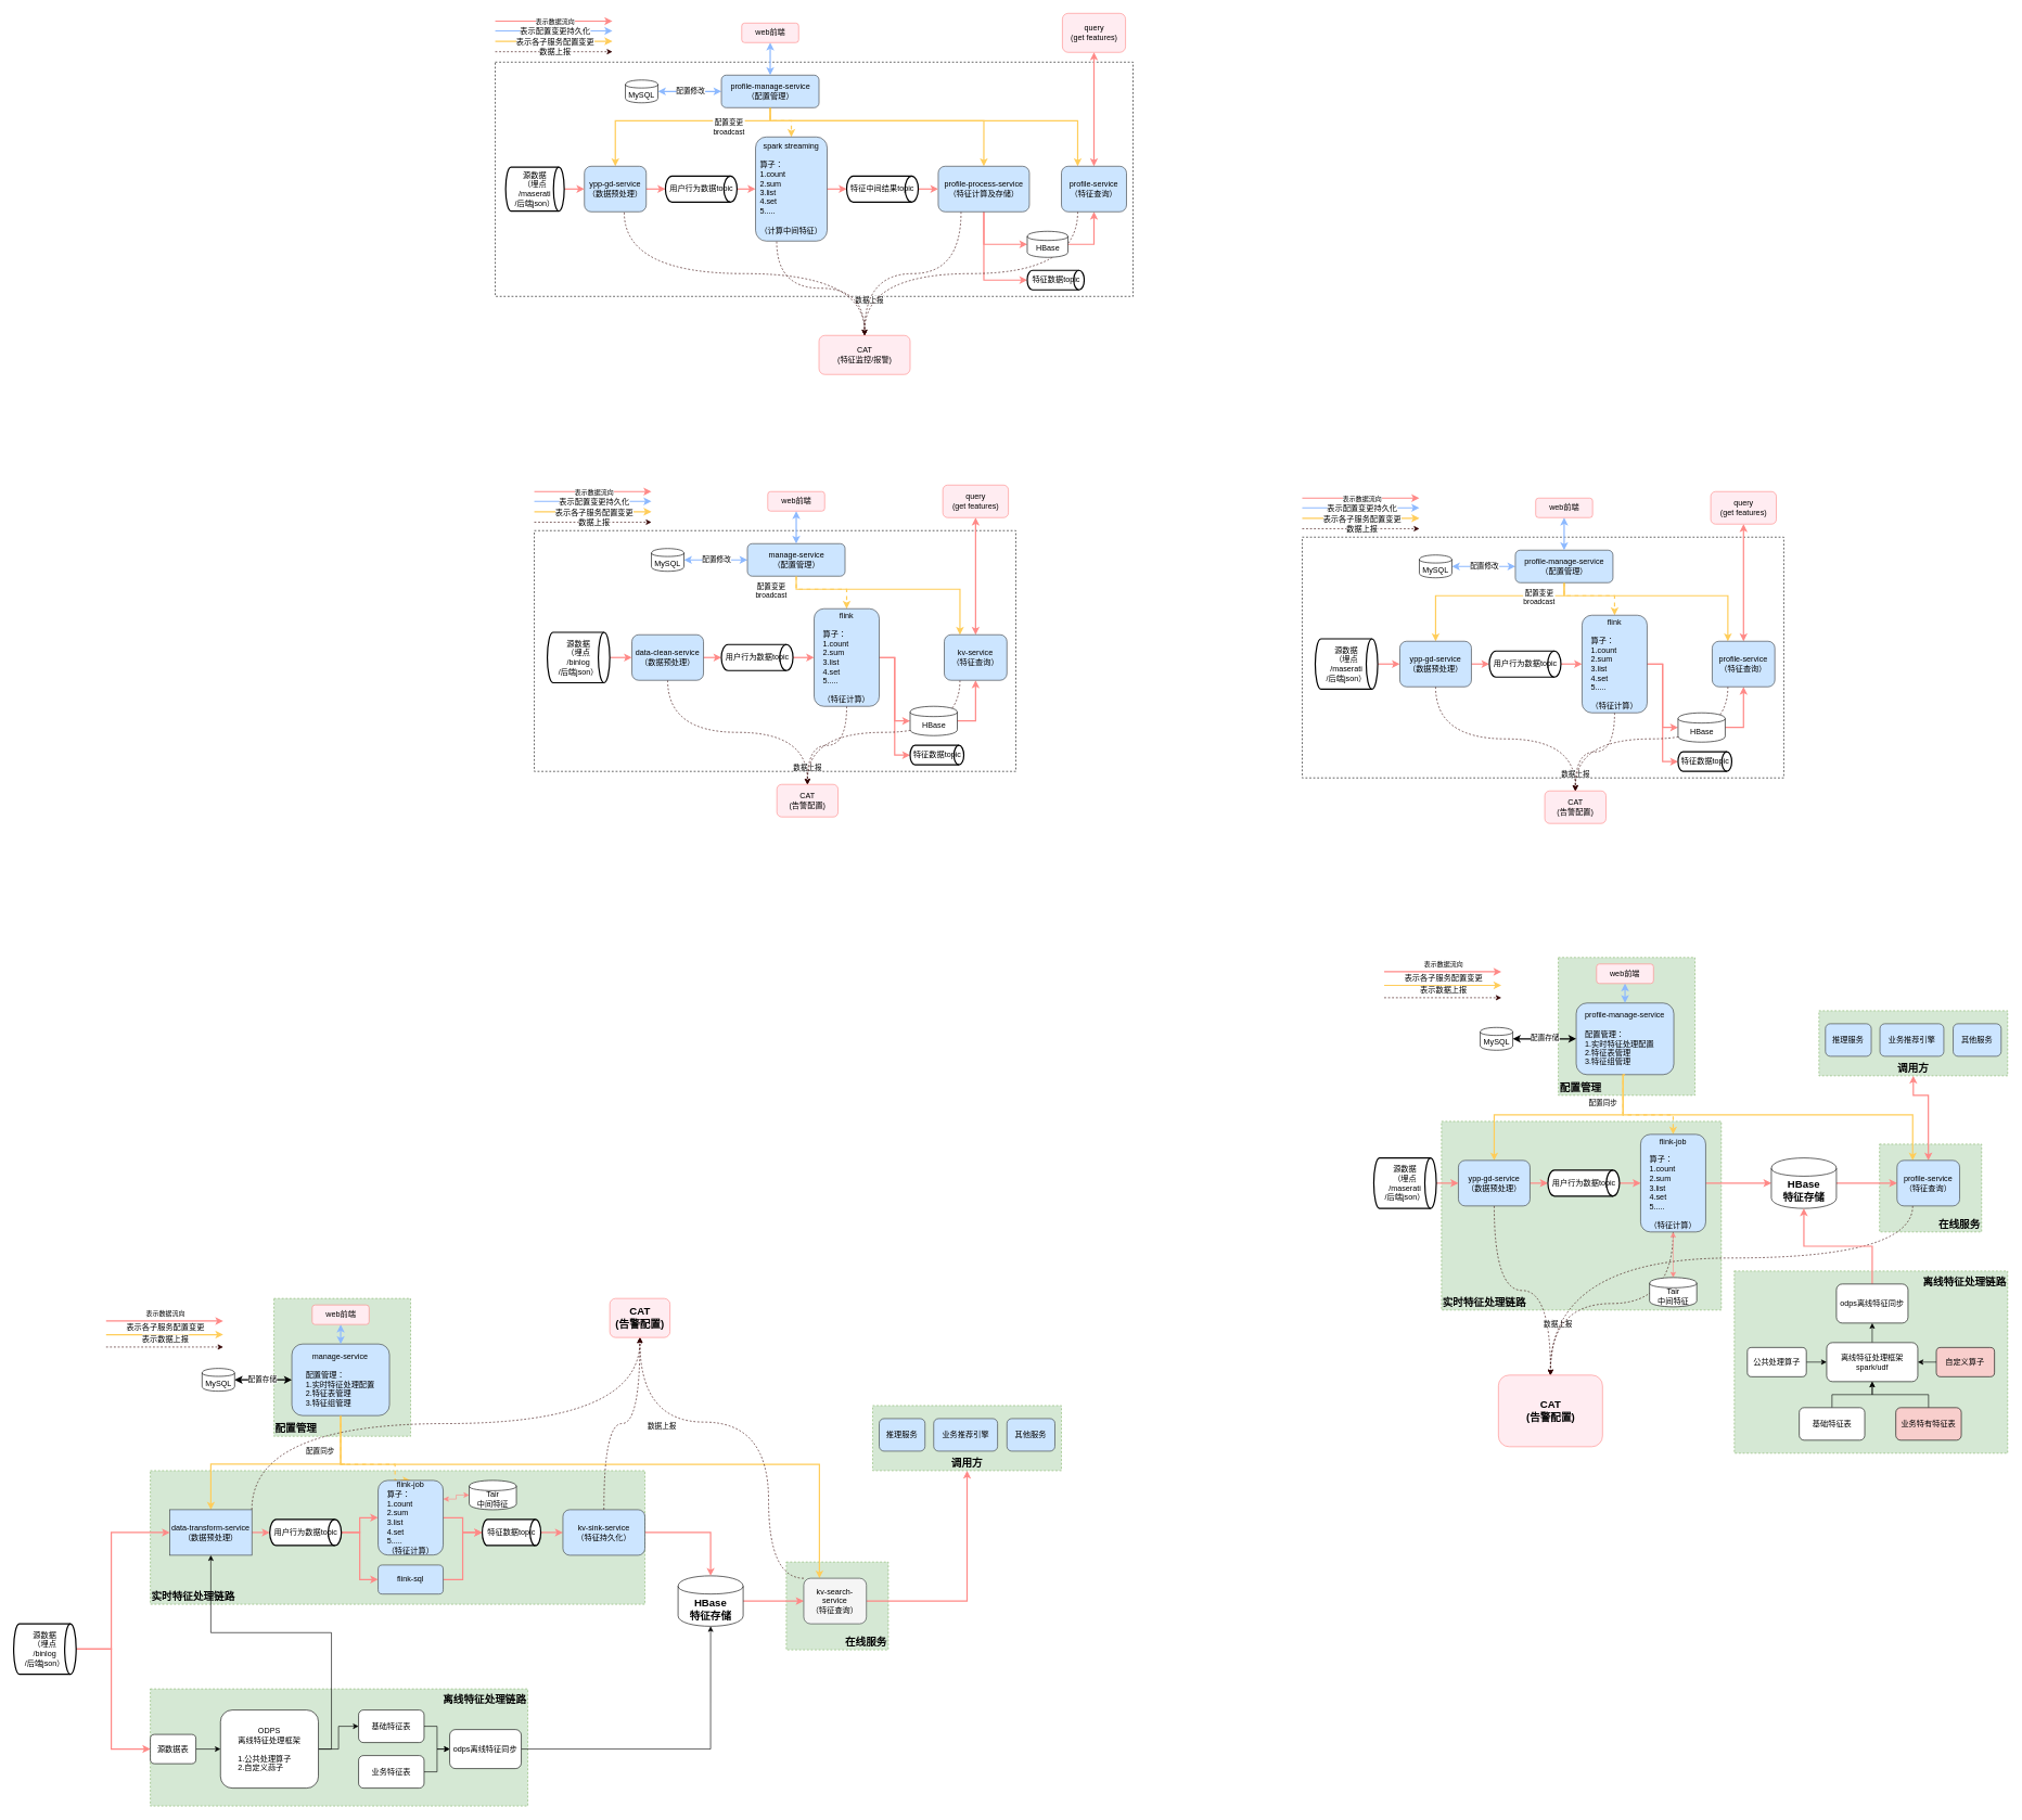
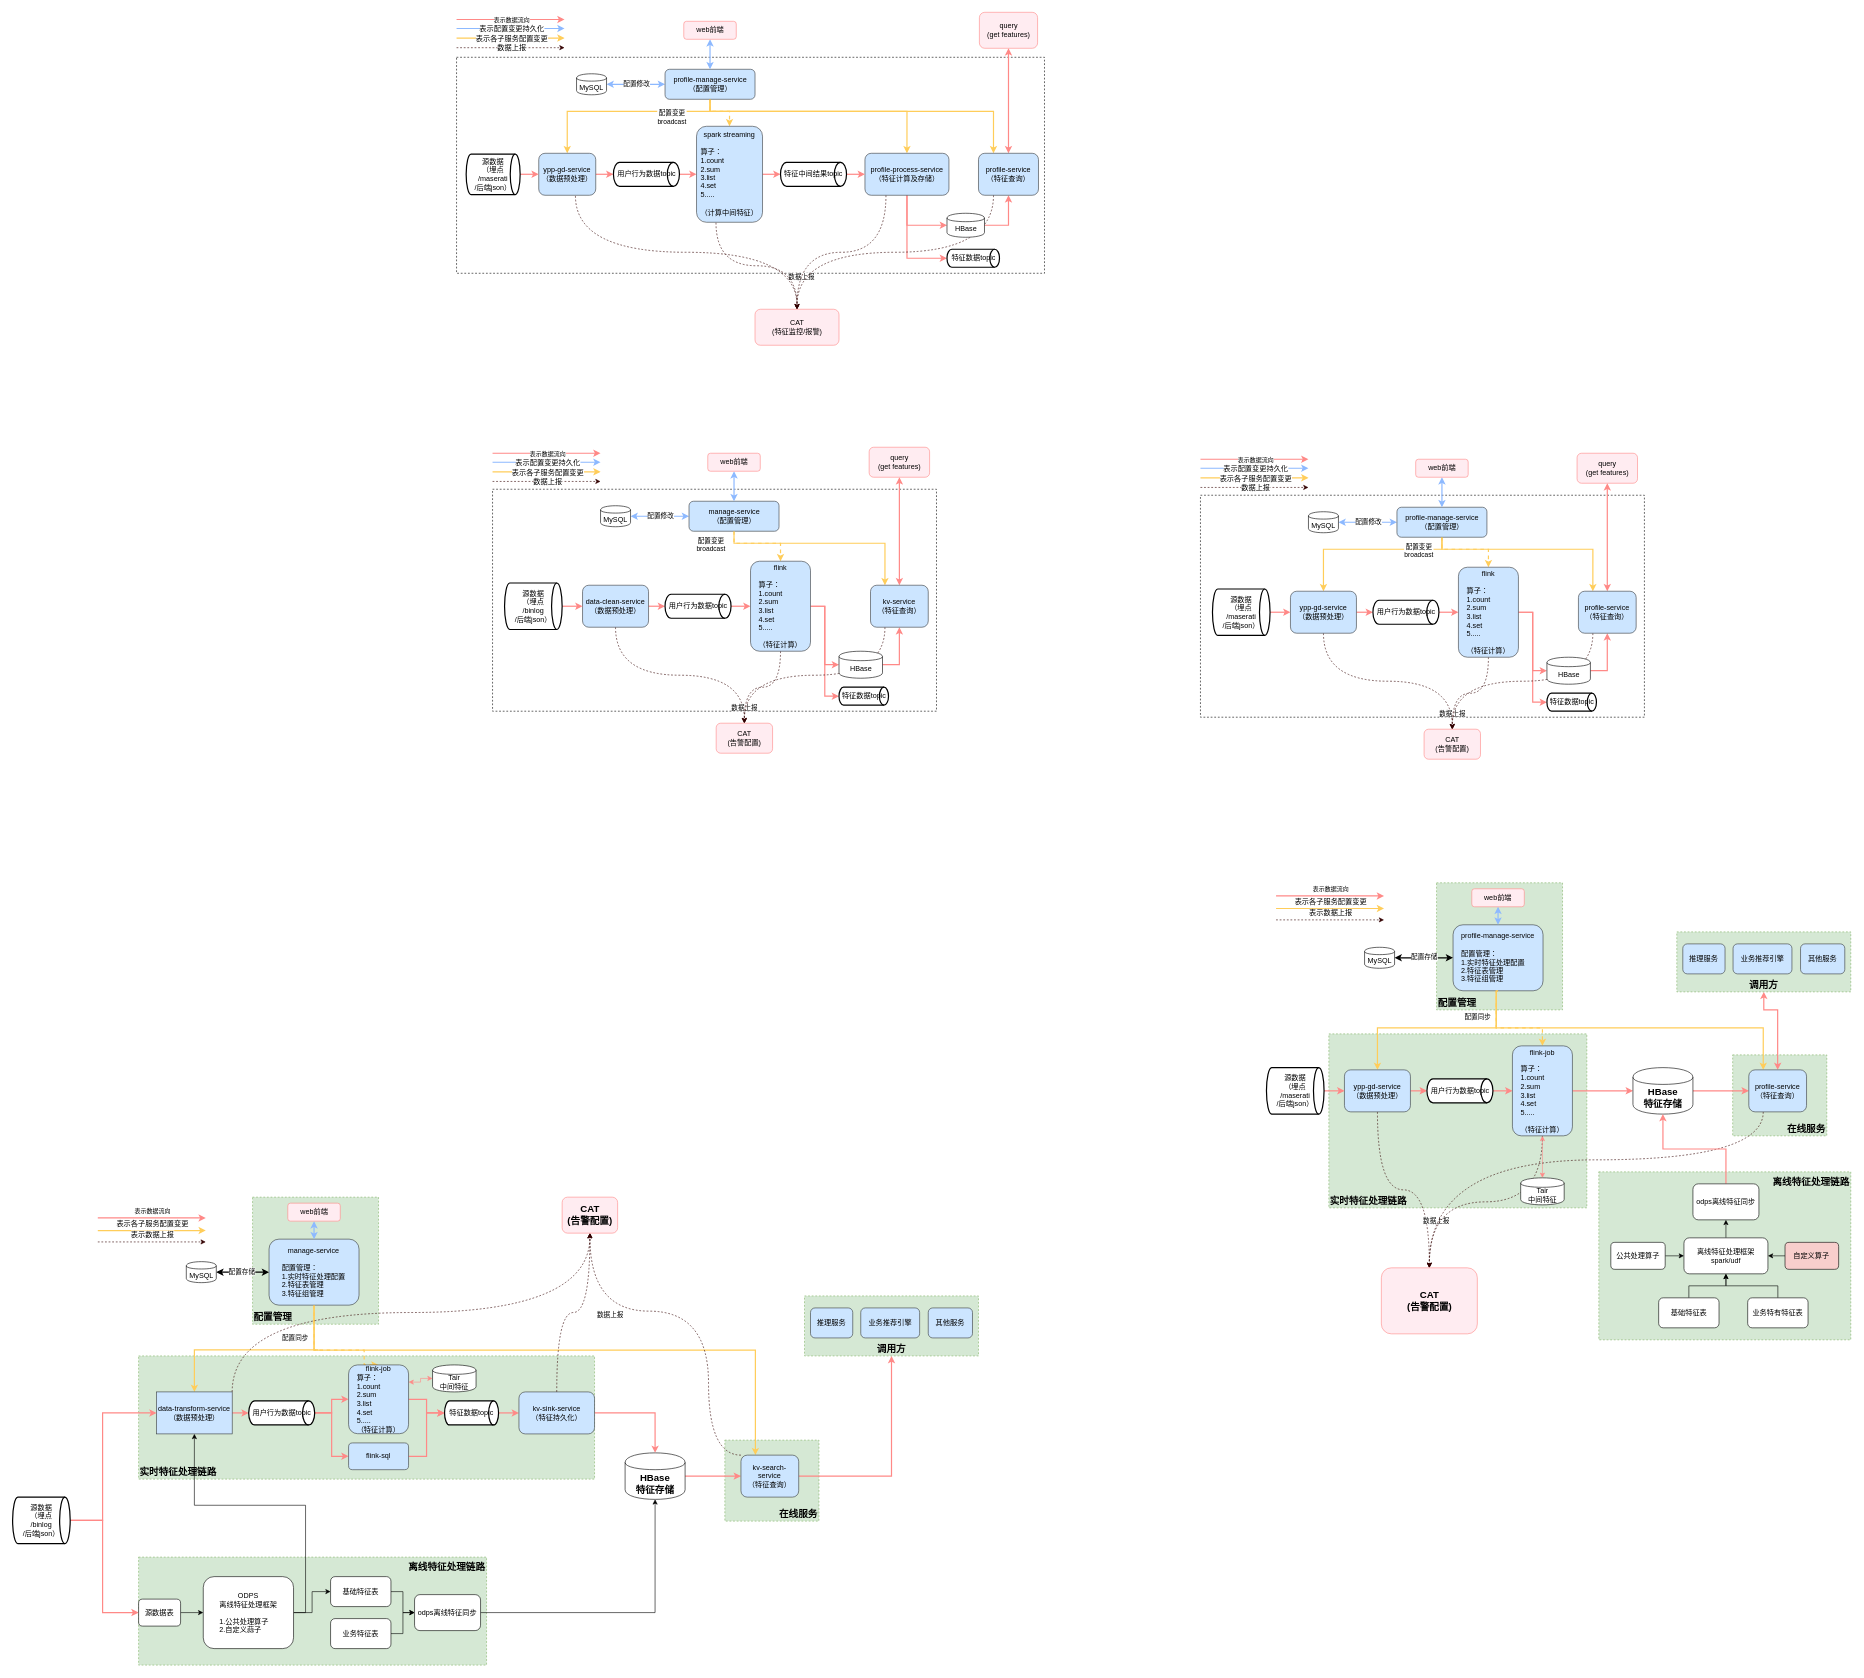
- <mxCell id="224" value="业务特有特征表" style="rounded=1;whiteSpace=wrap;html=1;fillColor=#f8cecc;" parent="1" vertex="1"><mxGeometry x="2912.13" y="2162.82" width="100.63" height="50" as="geometry" /></mxCell>
+ <mxCell id="224" value="业务特有特征表" style="rounded=1;whiteSpace=wrap;html=1;" parent="1" vertex="1"><mxGeometry x="2912.13" y="2162.82" width="100.63" height="50" as="geometry" /></mxCell>
- <mxCell id="119" value="kv-search-service&lt;br&gt;（特征查询）" style="rounded=1;whiteSpace=wrap;html=1;fillColor=#f5f5f5;strokeColor=#36393d;" parent="1" vertex="1"><mxGeometry x="1234.07" y="2425" width="96.25" height="70" as="geometry" /></mxCell>
+ <mxCell id="119" value="kv-search-service&lt;br&gt;（特征查询）" style="rounded=1;whiteSpace=wrap;html=1;fillColor=#cce5ff;strokeColor=#36393d;" parent="1" vertex="1"><mxGeometry x="1234.07" y="2425" width="96.25" height="70" as="geometry" /></mxCell>
